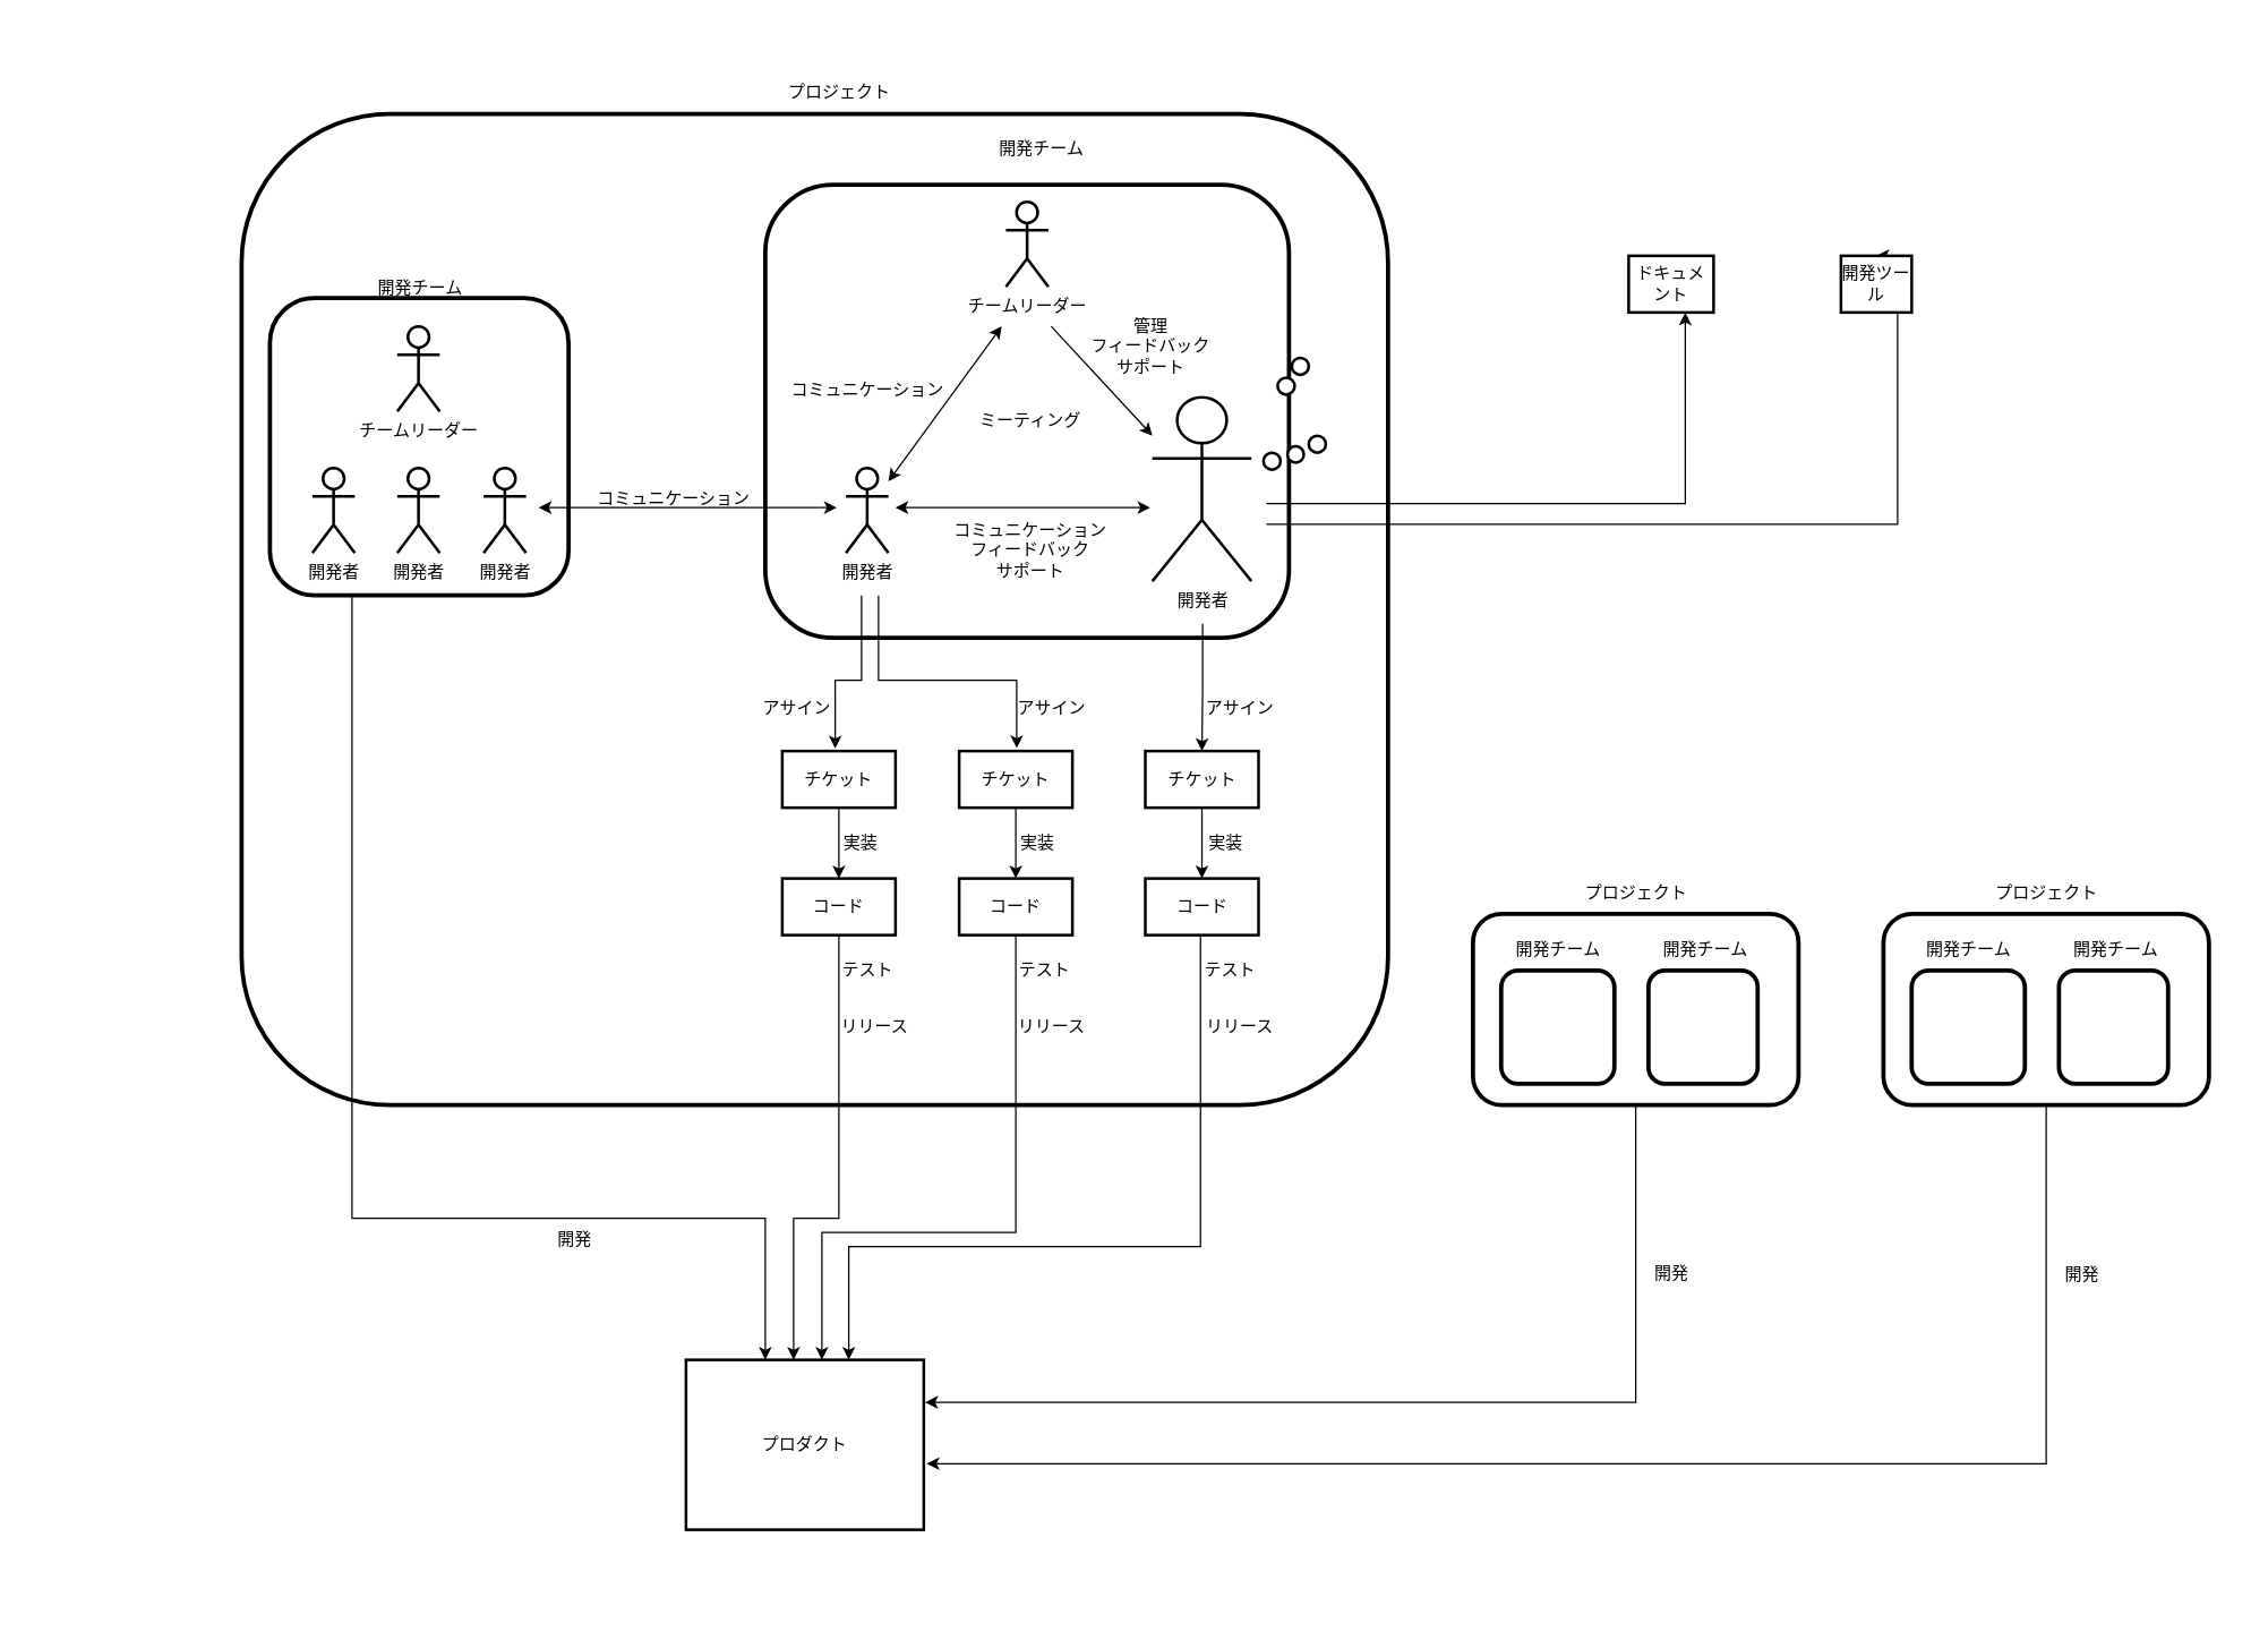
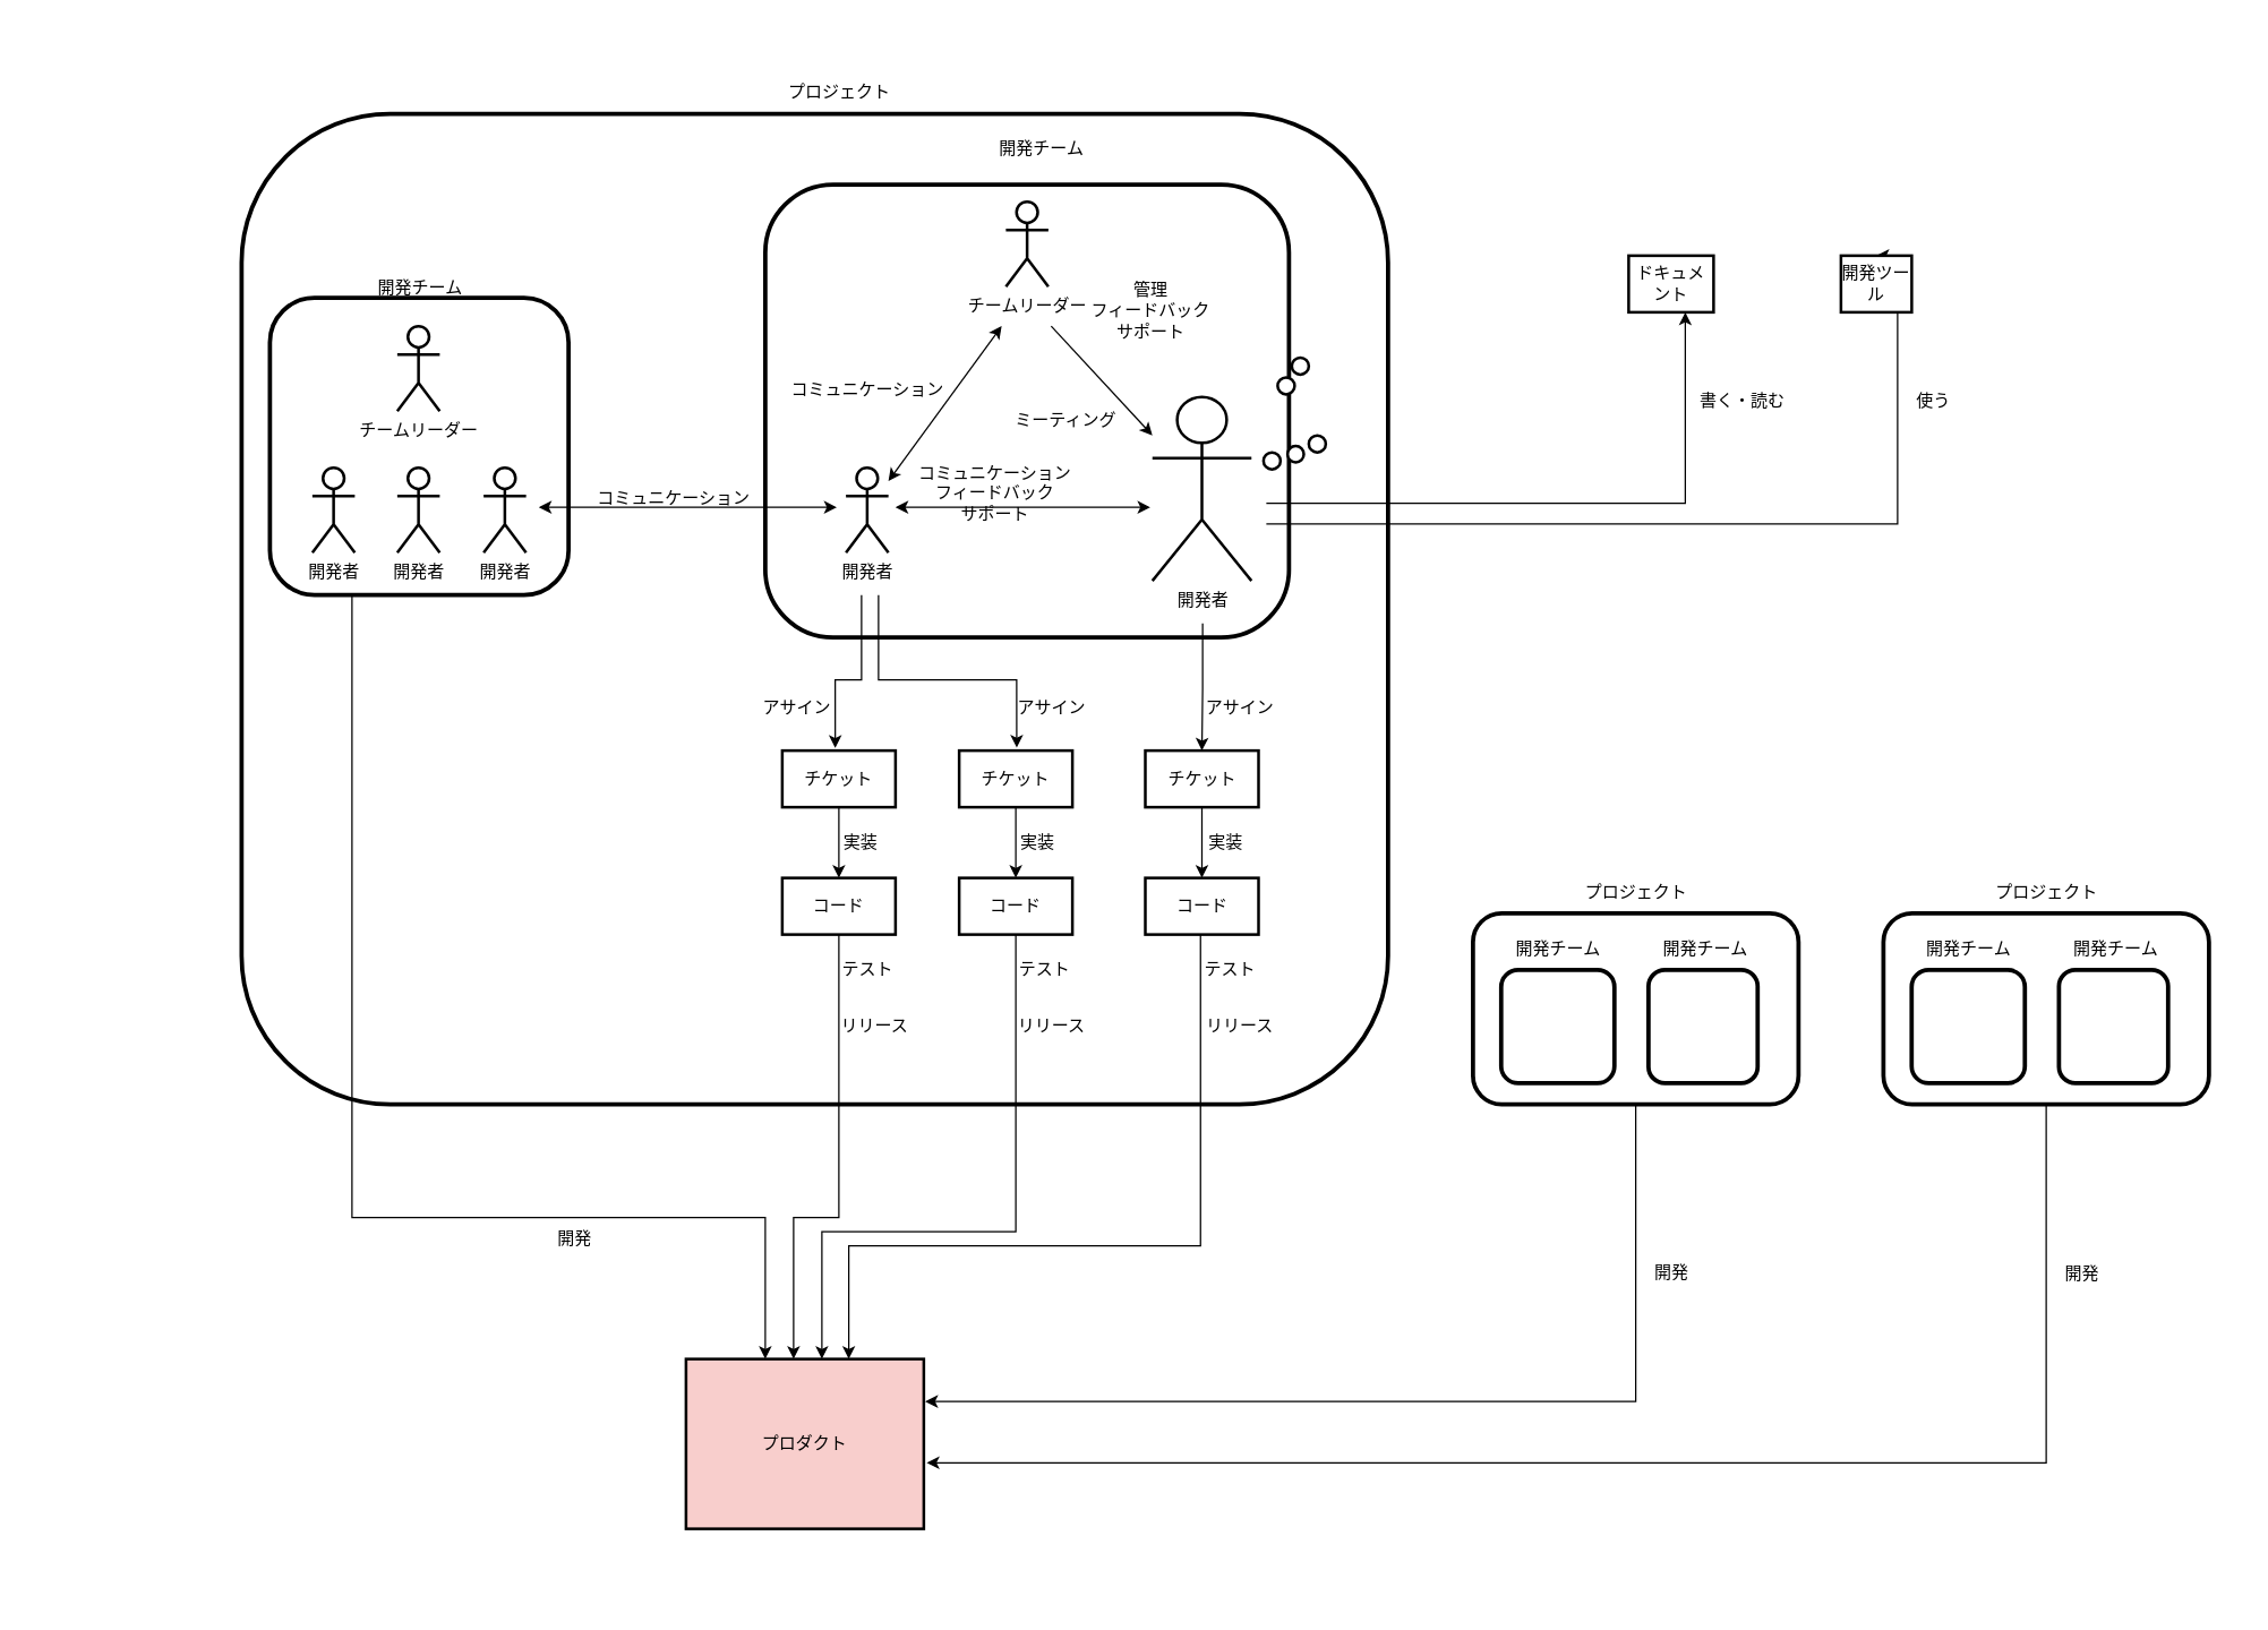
- <mxCell id="32" value="管理&lt;div&gt;フィードバック&lt;/div&gt;&lt;div&gt;サポート&lt;/div&gt;" style="text;html=1;align=center;verticalAlign=middle;resizable=0;points=[];autosize=1;strokeColor=none;fillColor=none;" parent="1" vertex="1"><mxGeometry x="757" y="214" width="110" height="60" as="geometry" /></mxCell>
+ <mxCell id="32" value="管理&lt;div&gt;フィードバック&lt;/div&gt;&lt;div&gt;サポート&lt;/div&gt;" style="text;html=1;align=center;verticalAlign=middle;resizable=0;points=[];autosize=1;strokeColor=none;fillColor=none;" parent="1" vertex="1"><mxGeometry x="757" y="189" width="110" height="60" as="geometry" /></mxCell>
+ <mxCell id="28" value="書く・読む" style="text;html=1;align=center;verticalAlign=middle;resizable=0;points=[];autosize=1;strokeColor=none;fillColor=none;" parent="1" vertex="1"><mxGeometry x="1190" y="268.2" width="80" height="30" as="geometry" /></mxCell>
+ <mxCell id="30" value="使う" style="text;html=1;align=center;verticalAlign=middle;resizable=0;points=[];autosize=1;strokeColor=none;fillColor=none;" parent="1" vertex="1"><mxGeometry x="1340" y="268.2" width="50" height="30" as="geometry" /></mxCell>
- <mxCell id="31" value="ミーティング" style="text;html=1;align=center;verticalAlign=middle;resizable=0;points=[];autosize=1;strokeColor=none;fillColor=none;" parent="1" vertex="1"><mxGeometry x="677" y="282" width="100" height="30" as="geometry" /></mxCell>
+ <mxCell id="31" value="ミーティング" style="text;html=1;align=center;verticalAlign=middle;resizable=0;points=[];autosize=1;strokeColor=none;fillColor=none;" parent="1" vertex="1"><mxGeometry x="702" y="282" width="100" height="30" as="geometry" /></mxCell>
- <mxCell id="25" value="コミュニケーション&lt;div&gt;フィードバック&lt;/div&gt;&lt;div&gt;サポート&lt;/div&gt;" style="text;html=1;align=center;verticalAlign=middle;resizable=0;points=[];autosize=1;strokeColor=none;fillColor=none;" parent="1" vertex="1"><mxGeometry x="662" y="358" width="130" height="60" as="geometry" /></mxCell>
+ <mxCell id="25" value="コミュニケーション&lt;div&gt;フィードバック&lt;/div&gt;&lt;div&gt;サポート&lt;/div&gt;" style="text;html=1;align=center;verticalAlign=middle;resizable=0;points=[];autosize=1;strokeColor=none;fillColor=none;" parent="1" vertex="1"><mxGeometry x="637" y="318" width="130" height="60" as="geometry" /></mxCell>
- <mxCell id="6" value="プロダクト" style="rounded=0;whiteSpace=wrap;html=1;strokeWidth=2;" parent="1" vertex="1"><mxGeometry x="484" y="960" width="168" height="120" as="geometry" /></mxCell>
+ <mxCell id="6" value="プロダクト" style="rounded=0;whiteSpace=wrap;html=1;strokeWidth=2;fillColor=#f8cecc;" parent="1" vertex="1"><mxGeometry x="484" y="960" width="168" height="120" as="geometry" /></mxCell>
